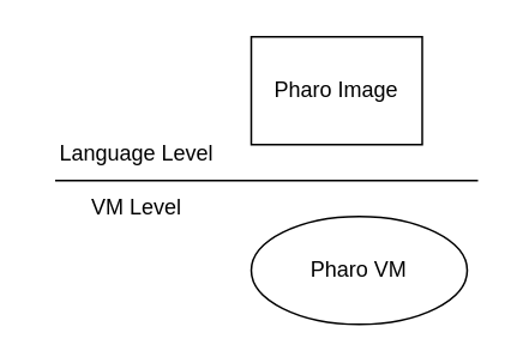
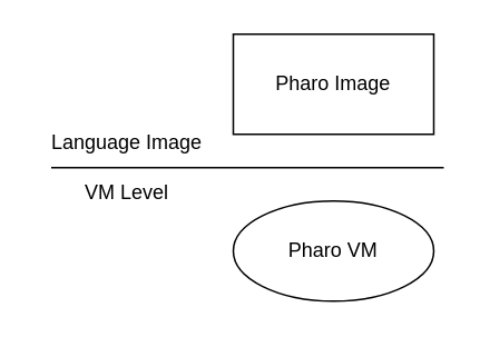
- <mxCell id="2" value="Pharo Image" style="rounded=0;whiteSpace=wrap;html=1;" vertex="1" parent="1"><mxGeometry x="139" y="20" width="95" height="60" as="geometry" /></mxCell>
+ <mxCell id="2" value="Pharo Image" style="rounded=0;whiteSpace=wrap;html=1;" vertex="1" parent="1"><mxGeometry x="139" y="20" width="120" height="60" as="geometry" /></mxCell>
- <mxCell id="5" value="Language Level" style="text;html=1;align=center;verticalAlign=middle;resizable=0;points=[];autosize=1;strokeColor=none;fillColor=none;" vertex="1" parent="1"><mxGeometry x="20" y="70" width="110" height="30" as="geometry" /></mxCell>
+ <mxCell id="5" value="Language Image" style="text;html=1;align=center;verticalAlign=middle;resizable=0;points=[];autosize=1;strokeColor=none;fillColor=none;" vertex="1" parent="1"><mxGeometry x="20" y="70" width="110" height="30" as="geometry" /></mxCell>
